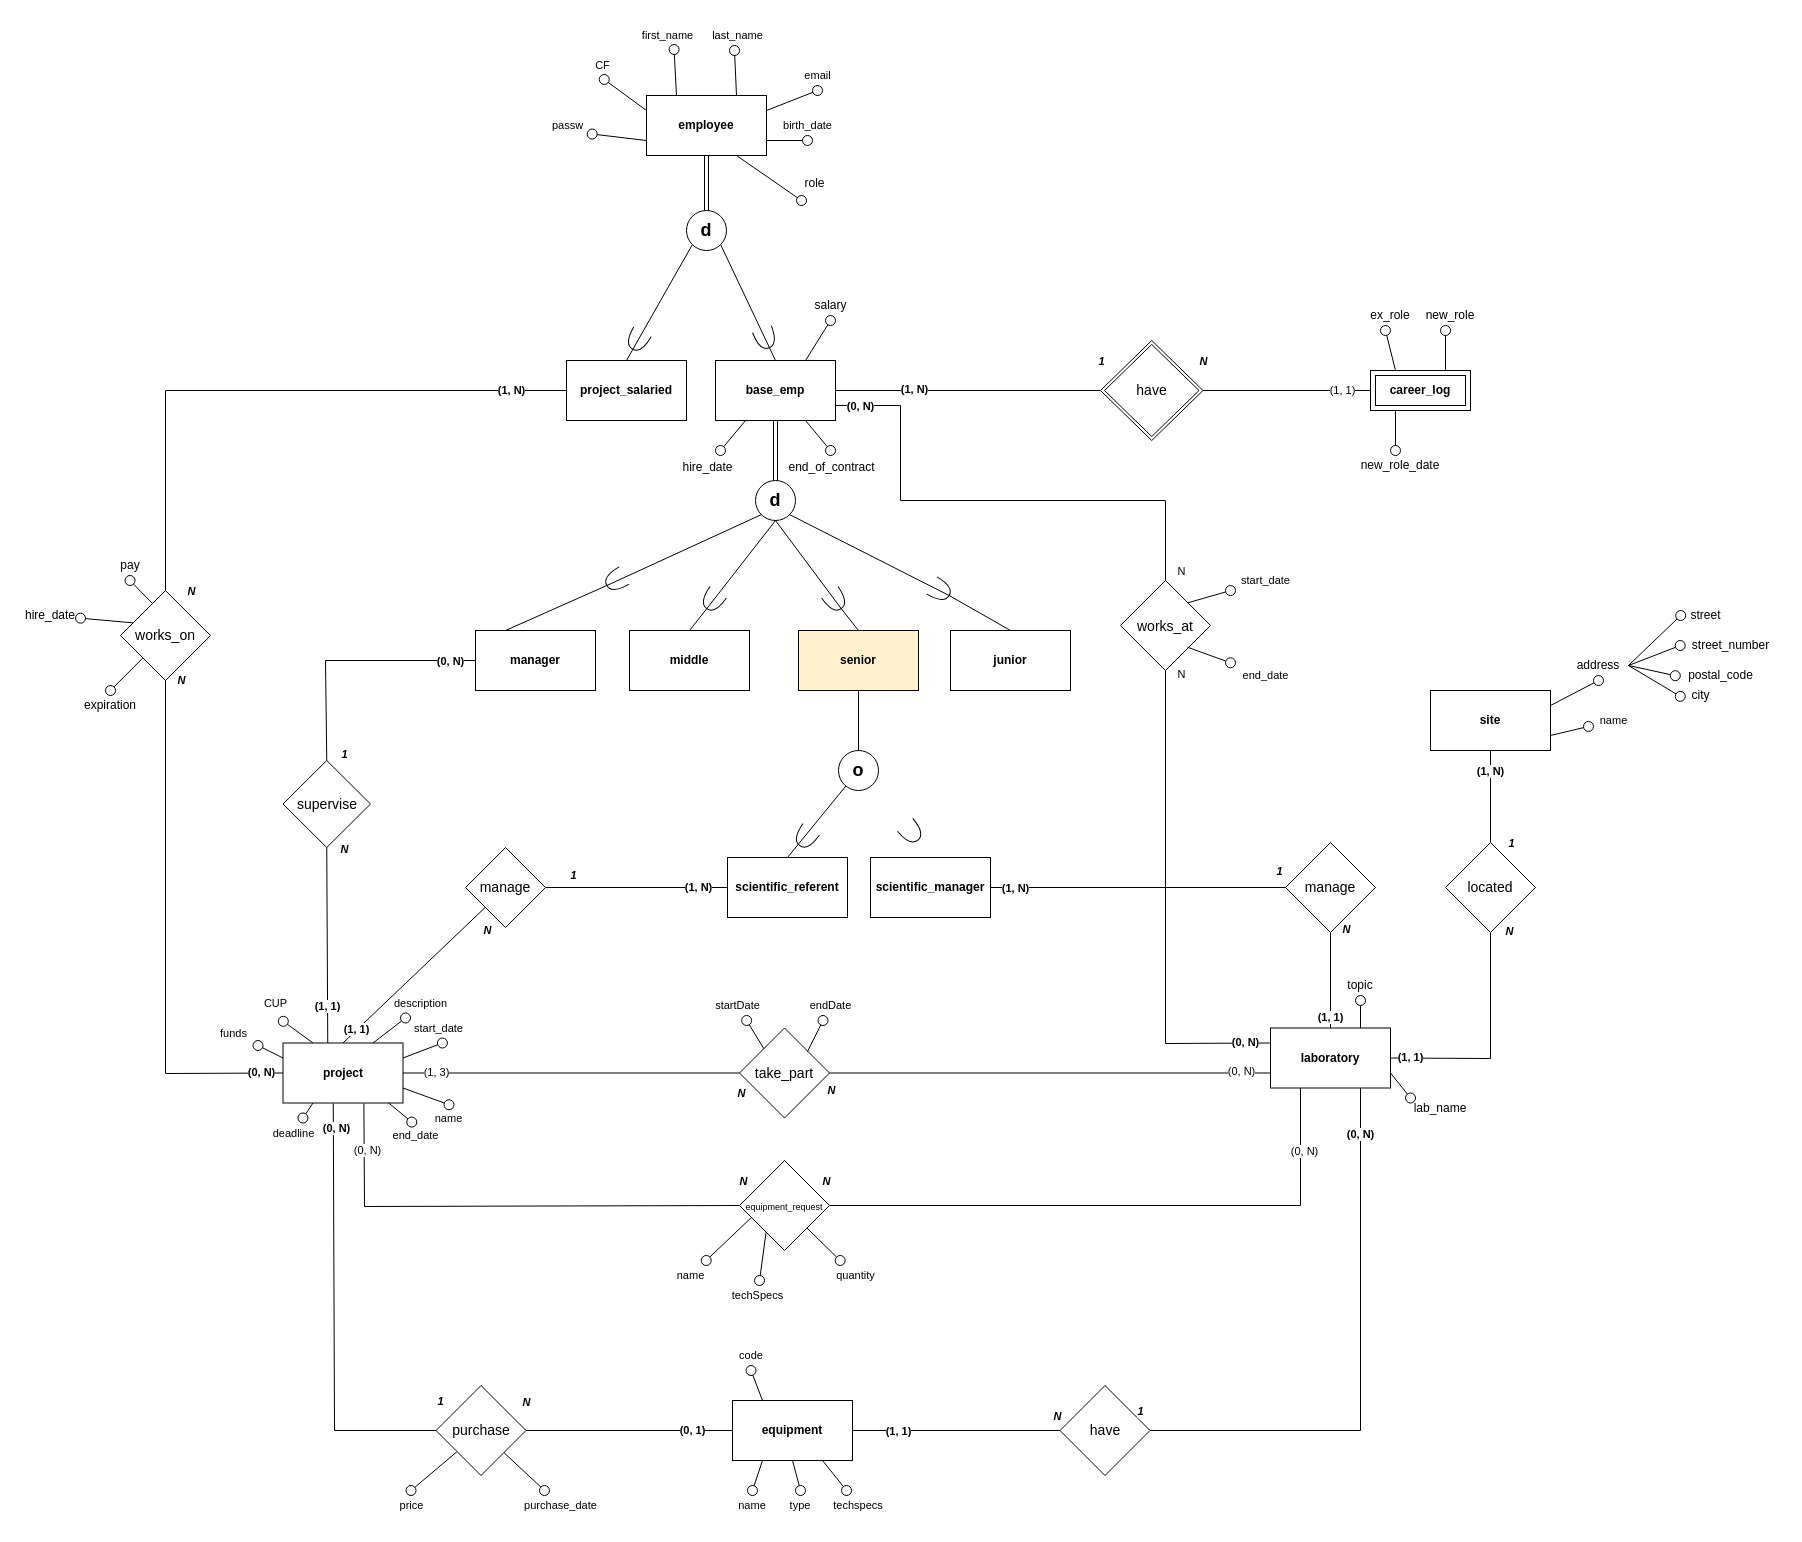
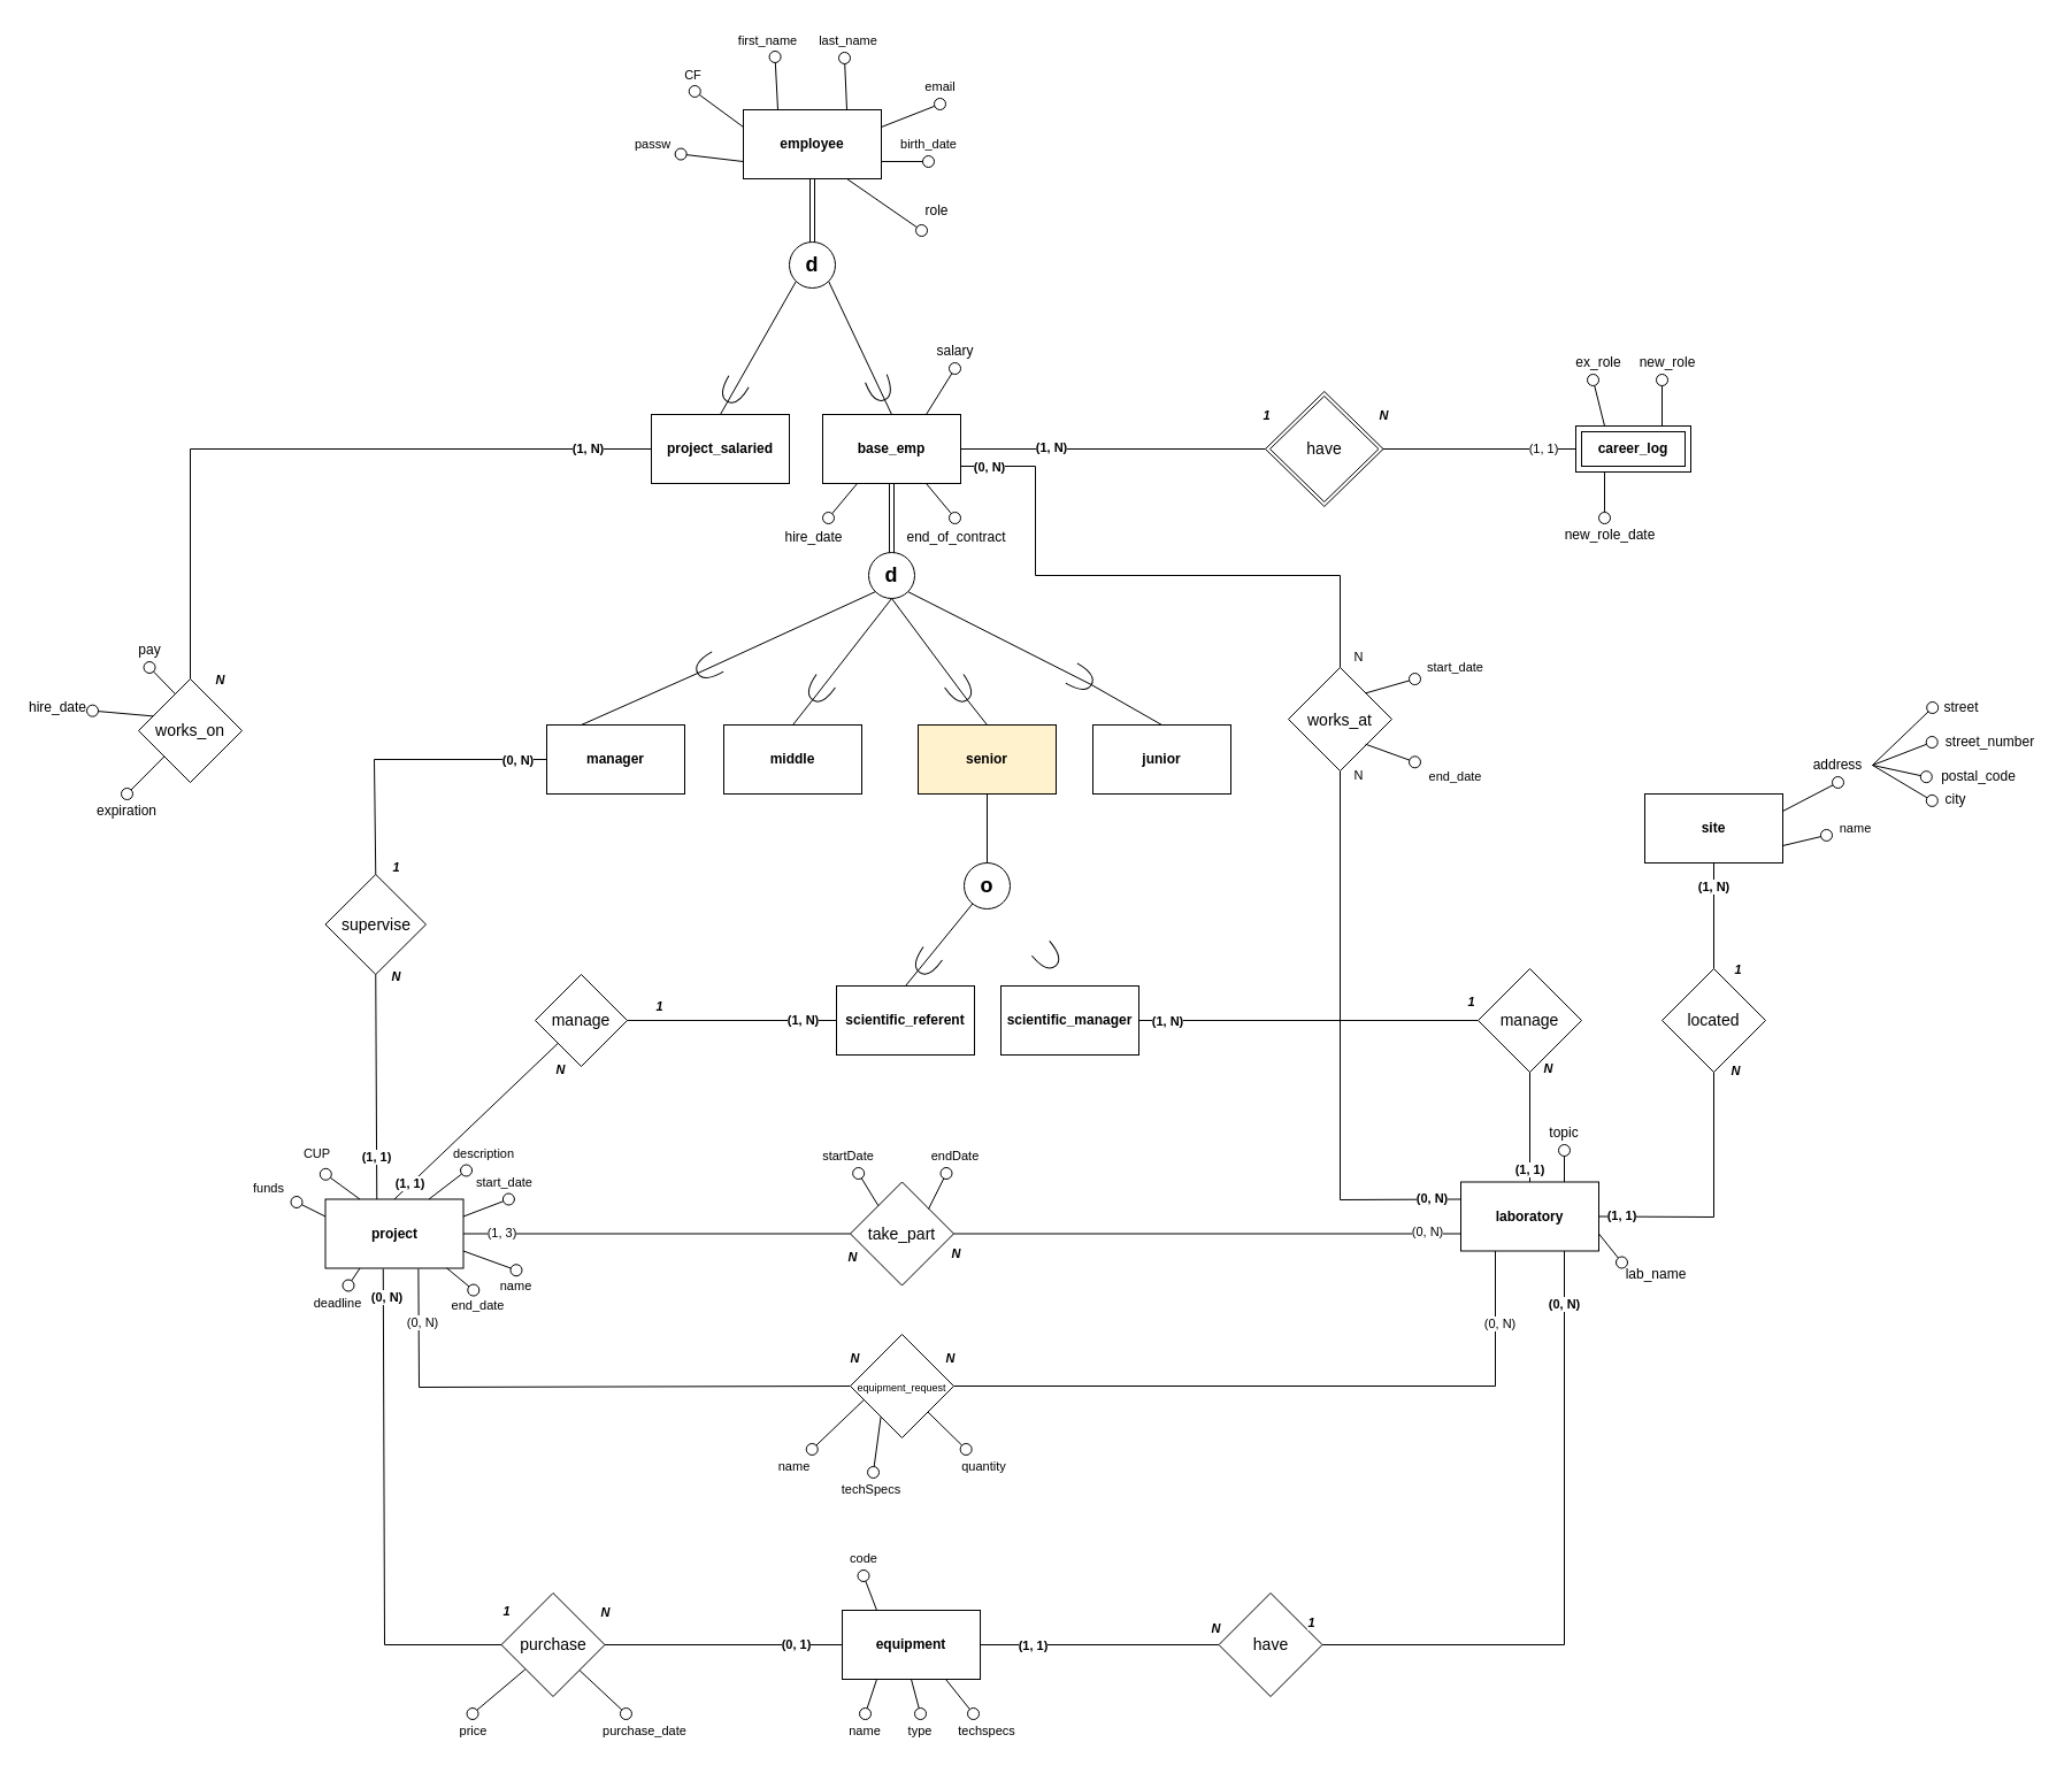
- <mxCell id="77" value="" style="endArrow=none;html=1;rounded=0;exitX=0;exitY=0.5;exitDx=0;exitDy=0;entryX=0.5;entryY=1;entryDx=0;entryDy=0;entryPerimeter=0;shadow=0;" edge="1" parent="1" source="117" target="101"><mxGeometry width="50" height="50" relative="1" as="geometry"><mxPoint x="1290" y="1100" as="sourcePoint" /><mxPoint x="160" y="680" as="targetPoint" /><Array as="points"><mxPoint x="165" y="1073" /></Array></mxGeometry></mxCell>
- <mxCell id="78" value="(0, N)" style="edgeLabel;html=1;align=center;verticalAlign=middle;resizable=0;points=[];fontStyle=1;shadow=0;" connectable="0" vertex="1" parent="77"><mxGeometry x="-0.987" y="-1" relative="1" as="geometry"><mxPoint x="-19" as="offset" /></mxGeometry></mxCell>
- <mxCell id="79" value="N" style="edgeLabel;html=1;align=center;verticalAlign=middle;resizable=0;points=[];fontStyle=3;shadow=0;" connectable="0" vertex="1" parent="77"><mxGeometry x="0.986" y="-1" relative="1" as="geometry"><mxPoint x="14" y="-4" as="offset" /></mxGeometry></mxCell>
